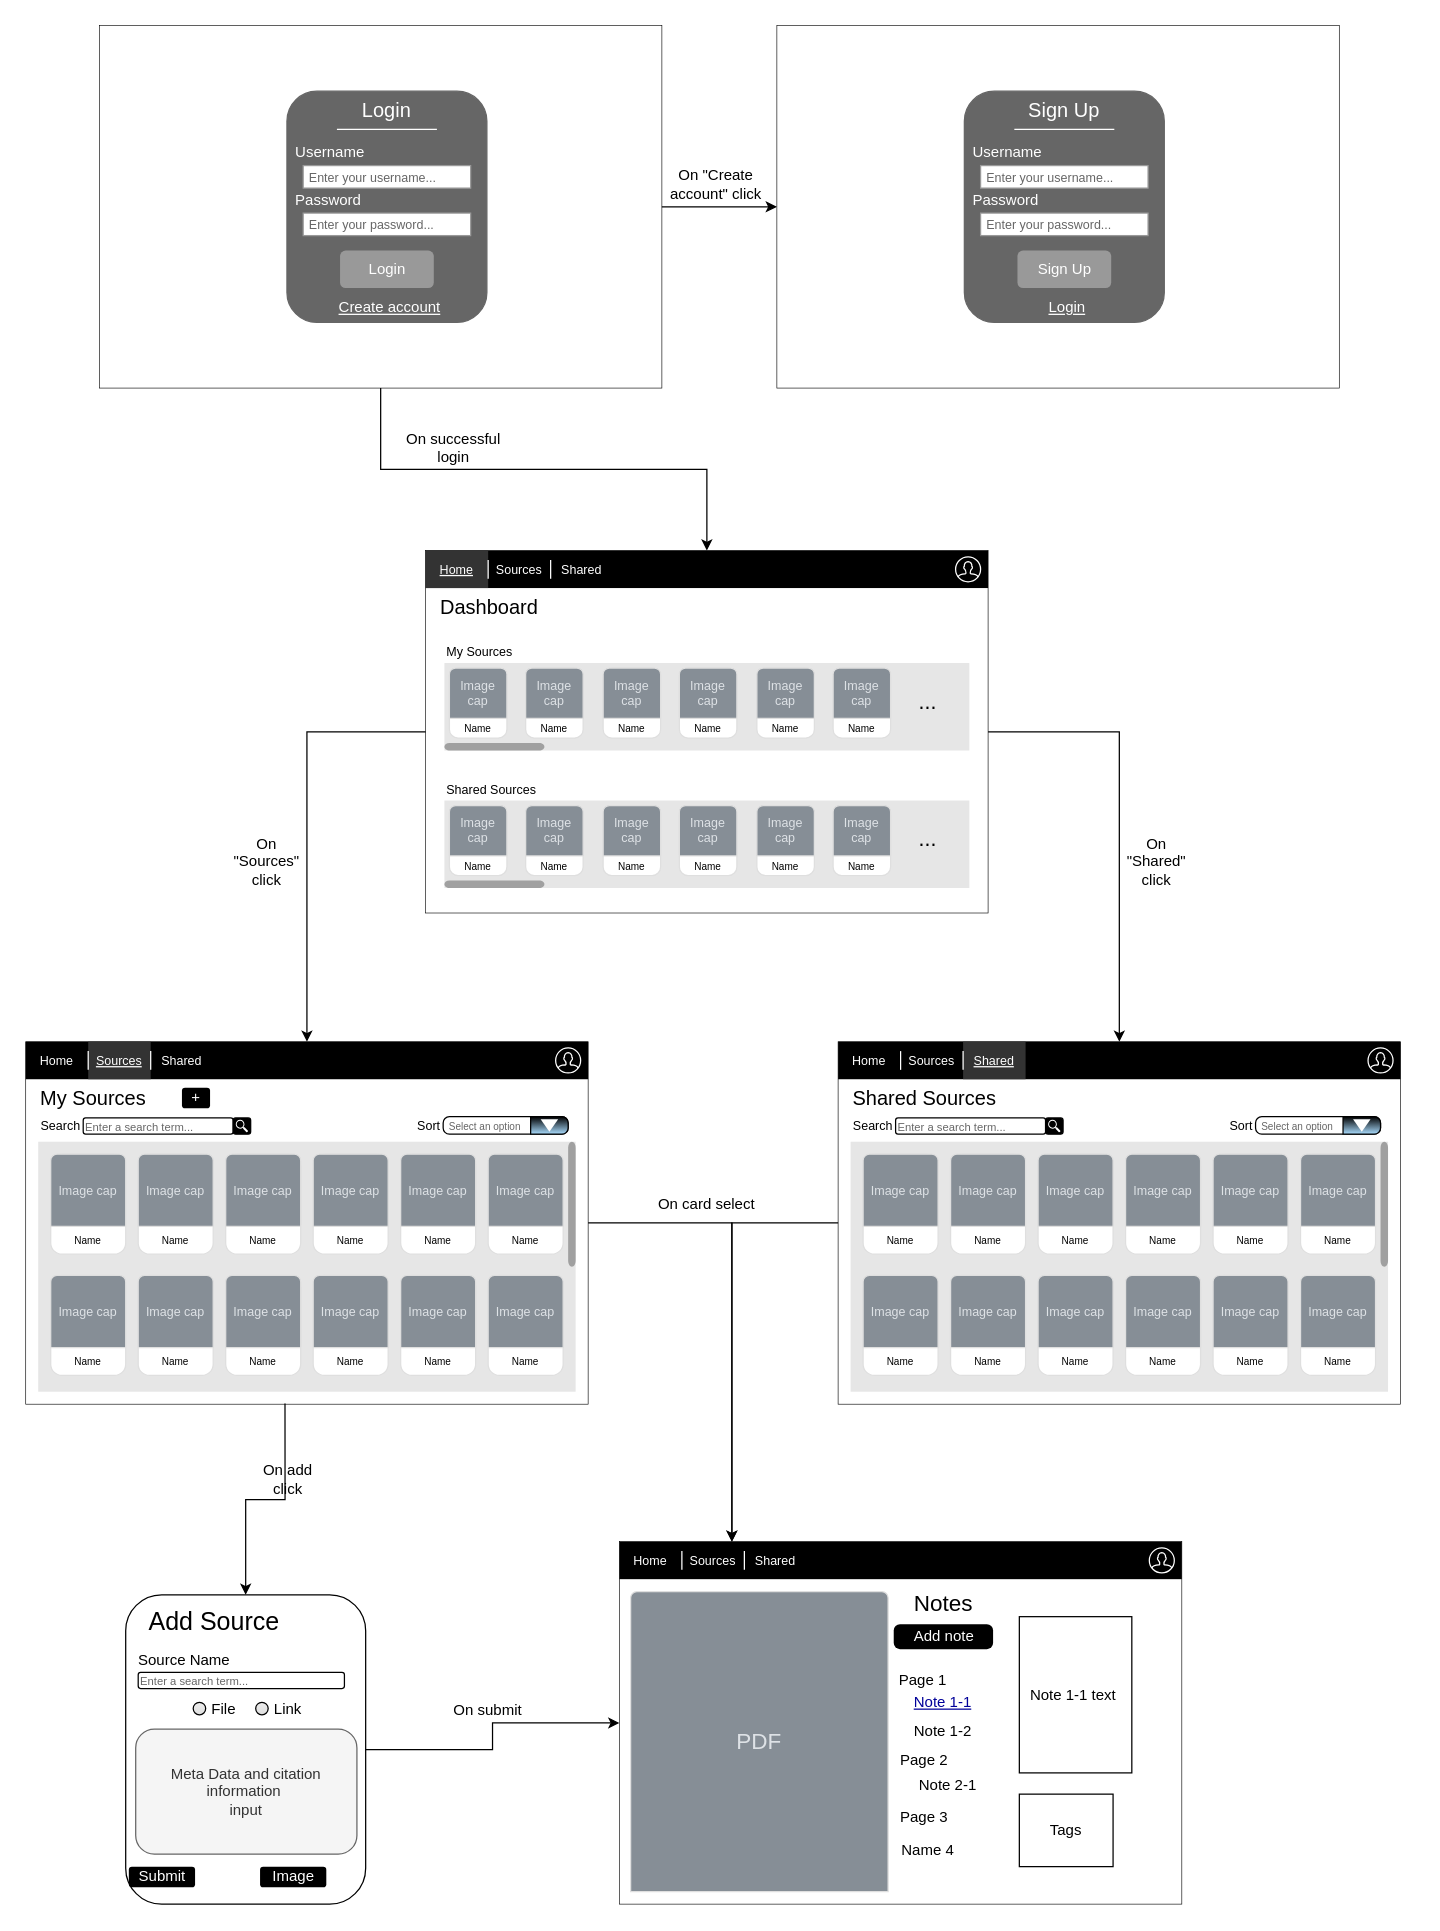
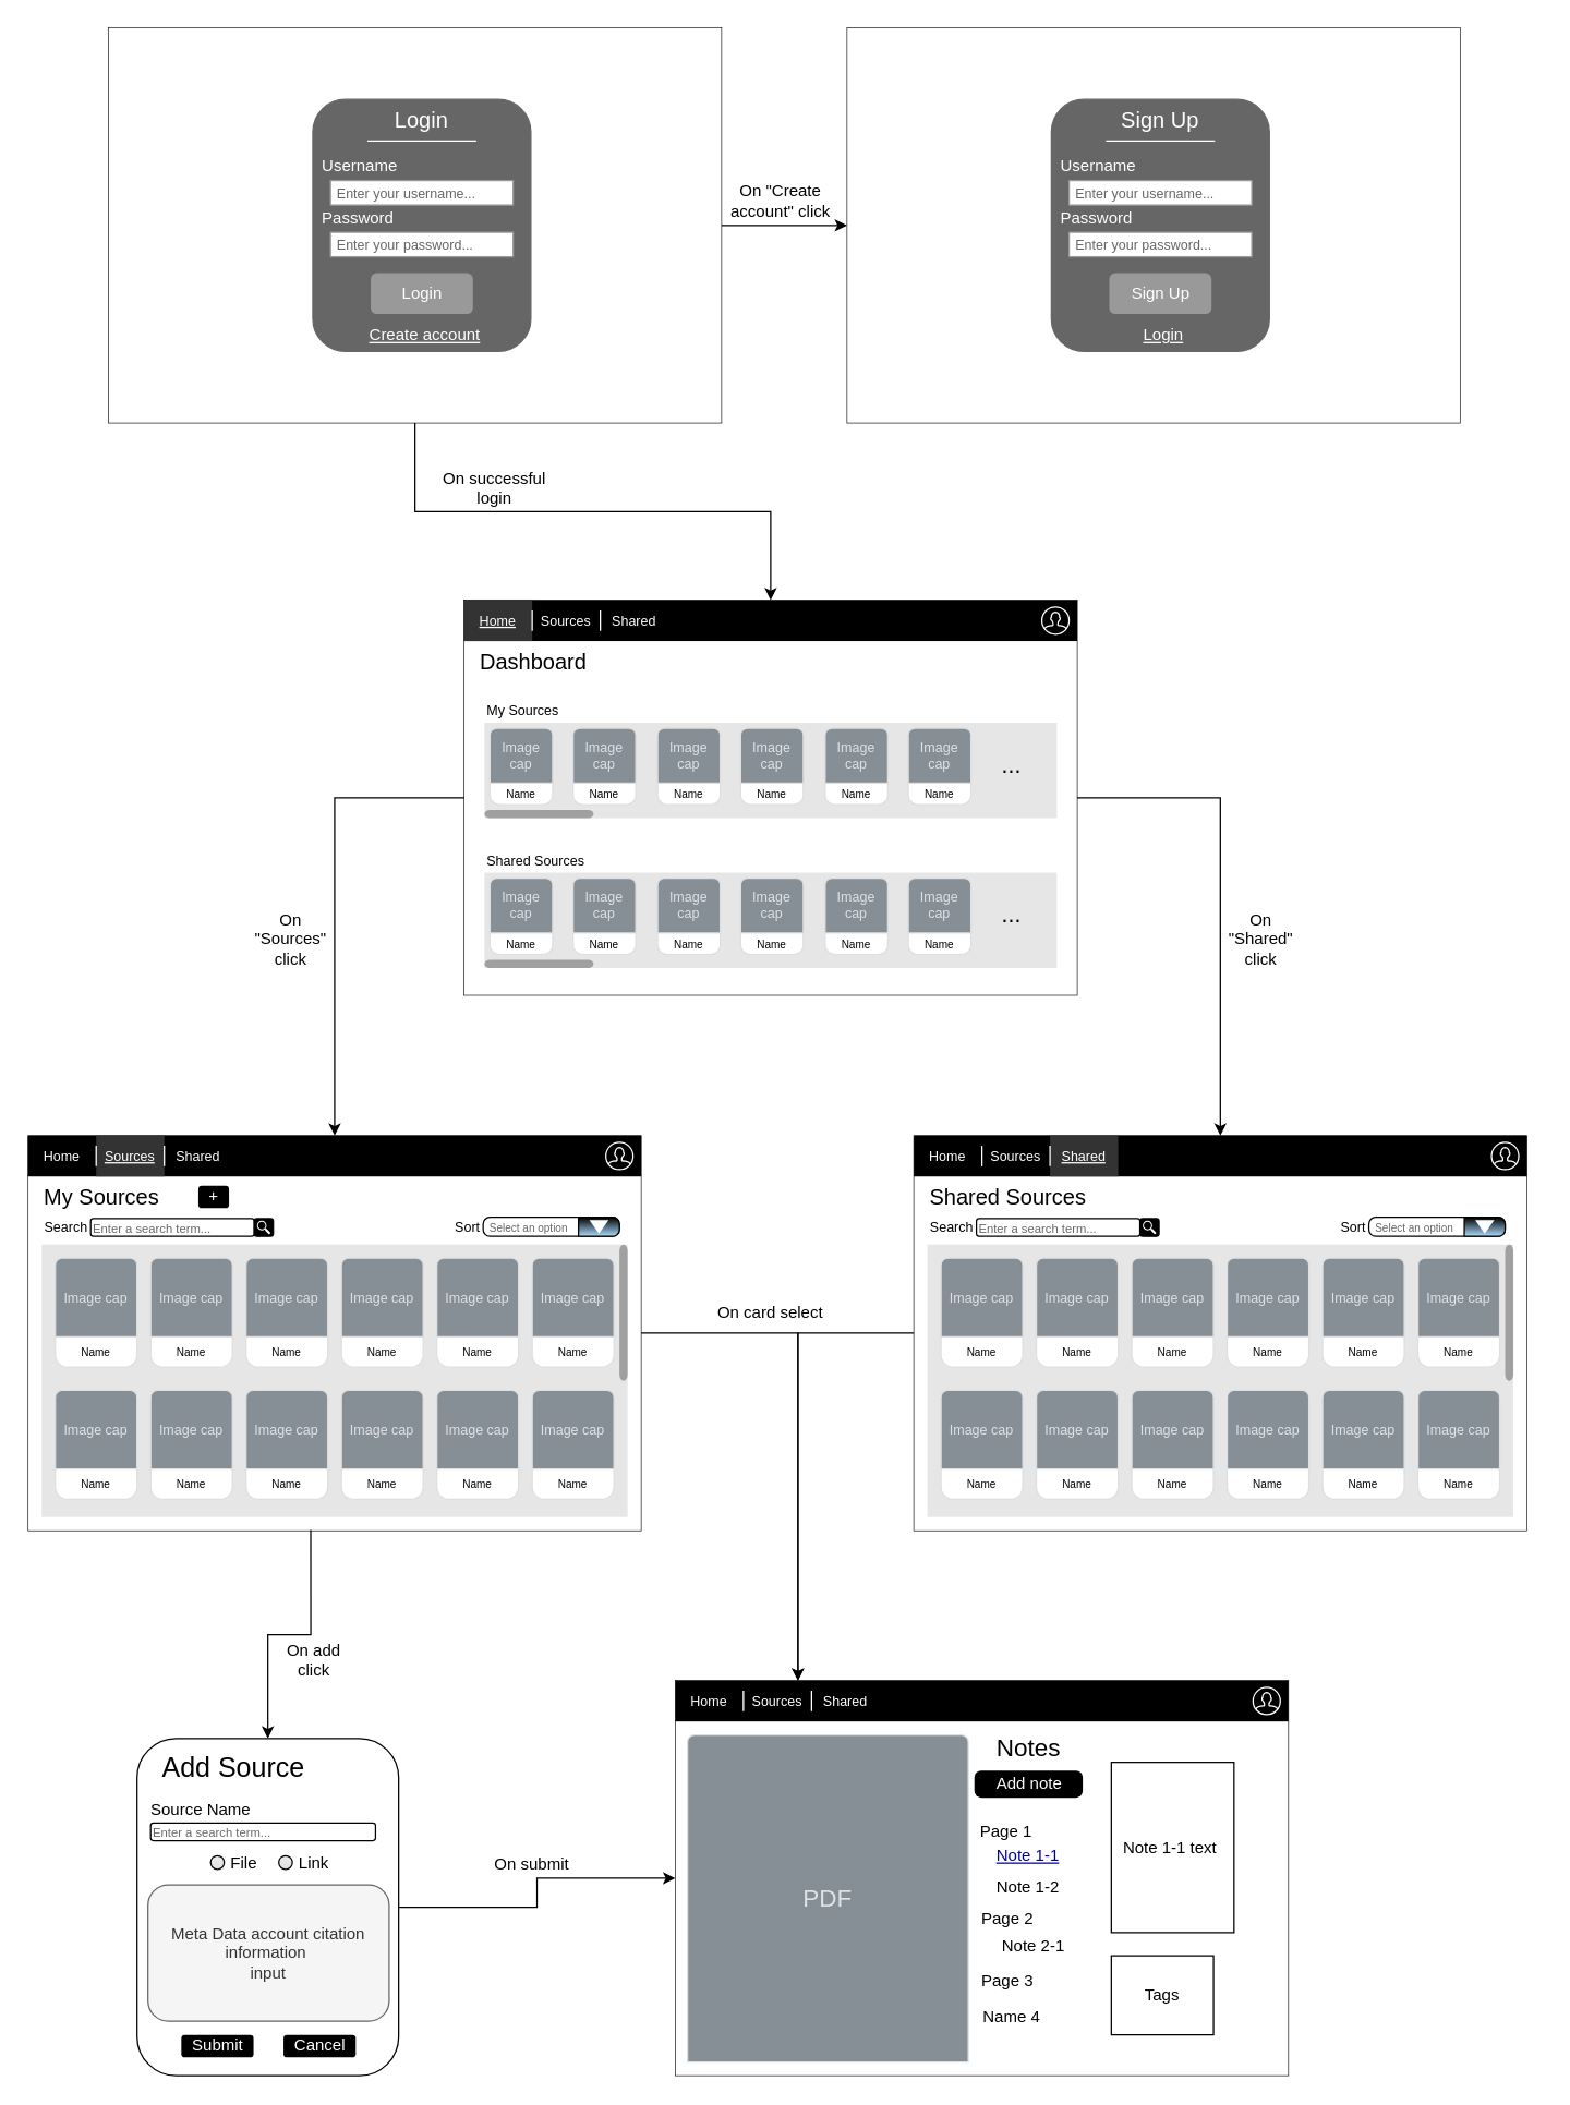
- <mxCell id="216" value="On add click" style="text;html=1;strokeColor=none;fillColor=none;align=center;verticalAlign=middle;whiteSpace=wrap;rounded=0;" vertex="1" parent="1"><mxGeometry x="200" y="1168" width="60" height="30" as="geometry" /></mxCell>
+ <mxCell id="216" value="On add click" style="text;html=1;strokeColor=none;fillColor=none;align=center;verticalAlign=middle;whiteSpace=wrap;rounded=0;" vertex="1" parent="1"><mxGeometry x="200" y="1203" width="60" height="30" as="geometry" /></mxCell>
- <mxCell id="226" value="Meta Data and citation information&amp;nbsp;&lt;br&gt;input" style="rounded=1;whiteSpace=wrap;html=1;fillColor=#f5f5f5;fontColor=#333333;strokeColor=#666666;" vertex="1" parent="1"><mxGeometry x="108" y="1383" width="177" height="100" as="geometry" /></mxCell>
+ <mxCell id="226" value="Meta Data account citation information&amp;nbsp;&lt;br&gt;input" style="rounded=1;whiteSpace=wrap;html=1;fillColor=#f5f5f5;fontColor=#333333;strokeColor=#666666;" vertex="1" parent="1"><mxGeometry x="108" y="1383" width="177" height="100" as="geometry" /></mxCell>
- <mxCell id="227" value="Submit" style="rounded=1;whiteSpace=wrap;html=1;strokeColor=none;fillColor=#000000;fontColor=#FFFFFF;" vertex="1" parent="1"><mxGeometry x="102.5" y="1493" width="53" height="16.5" as="geometry" /></mxCell>
+ <mxCell id="227" value="Submit" style="rounded=1;whiteSpace=wrap;html=1;strokeColor=none;fillColor=#000000;fontColor=#FFFFFF;" vertex="1" parent="1"><mxGeometry x="132.5" y="1493" width="53" height="16.5" as="geometry" /></mxCell>
- <mxCell id="228" value="Image" style="rounded=1;whiteSpace=wrap;html=1;strokeColor=none;fillColor=#000000;fontColor=#FFFFFF;" vertex="1" parent="1"><mxGeometry x="207.5" y="1493" width="53" height="16.5" as="geometry" /></mxCell>
+ <mxCell id="228" value="Cancel" style="rounded=1;whiteSpace=wrap;html=1;strokeColor=none;fillColor=#000000;fontColor=#FFFFFF;" vertex="1" parent="1"><mxGeometry x="207.5" y="1493" width="53" height="16.5" as="geometry" /></mxCell>
